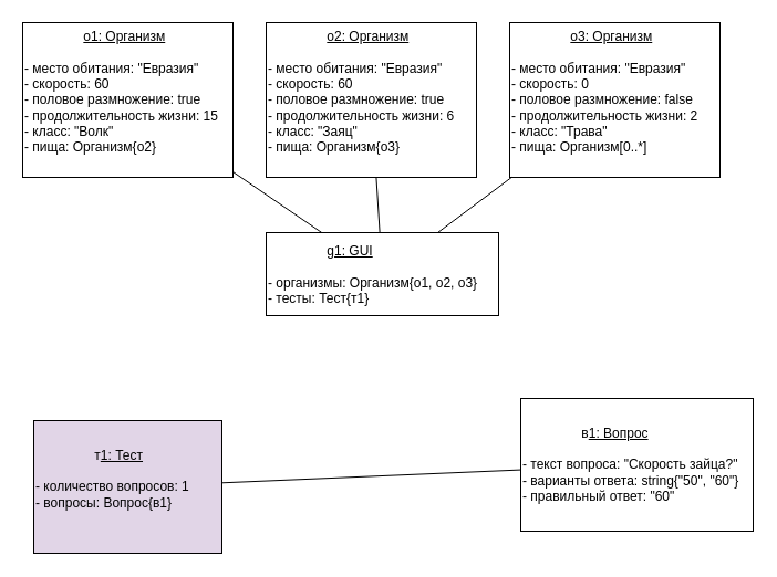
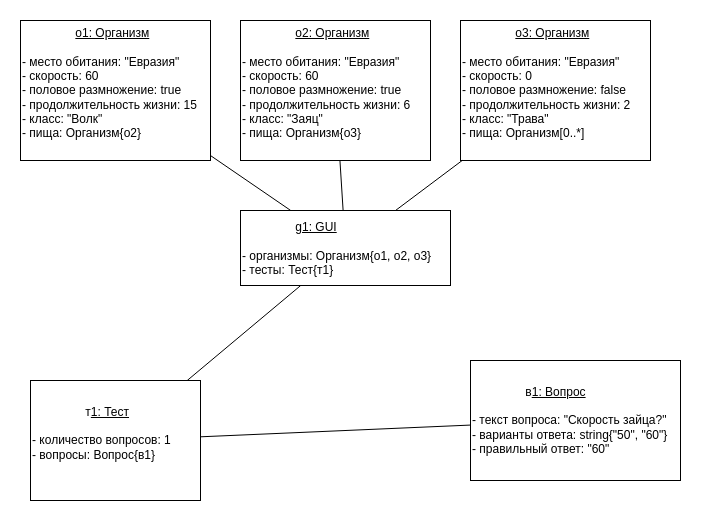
+ <mxCell id="12" value="" style="endArrow=none;html=1;" edge="1" parent="1" source="7" target="5"><mxGeometry width="50" height="50" relative="1" as="geometry"><mxPoint x="368.889" y="190" as="sourcePoint" /><mxPoint x="371.667" y="240" as="targetPoint" /></mxGeometry></mxCell>
- <mxCell id="5" value="&amp;nbsp; &amp;nbsp; &amp;nbsp; &amp;nbsp; &amp;nbsp; &amp;nbsp; &amp;nbsp; &amp;nbsp; т&lt;u&gt;1: Тест&lt;br&gt;&lt;/u&gt;&lt;span&gt;&amp;nbsp;&lt;/span&gt;&lt;u&gt;&lt;br&gt;&lt;/u&gt;- количество вопросов: 1&lt;br&gt;- вопросы: Вопрос{в1}&lt;br&gt;&lt;div style=&quot;padding: 0px ; margin: 0px&quot;&gt;&lt;br style=&quot;padding: 0px ; margin: 0px&quot;&gt;&lt;/div&gt;" style="html=1;align=left;fillColor=#e1d5e7;" vertex="1" parent="1"><mxGeometry x="30" y="380" width="170" height="120" as="geometry" /></mxCell>
+ <mxCell id="5" value="&amp;nbsp; &amp;nbsp; &amp;nbsp; &amp;nbsp; &amp;nbsp; &amp;nbsp; &amp;nbsp; &amp;nbsp; т&lt;u&gt;1: Тест&lt;br&gt;&lt;/u&gt;&lt;span&gt;&amp;nbsp;&lt;/span&gt;&lt;u&gt;&lt;br&gt;&lt;/u&gt;- количество вопросов: 1&lt;br&gt;- вопросы: Вопрос{в1}&lt;br&gt;&lt;div style=&quot;padding: 0px ; margin: 0px&quot;&gt;&lt;br style=&quot;padding: 0px ; margin: 0px&quot;&gt;&lt;/div&gt;" style="html=1;align=left;" vertex="1" parent="1"><mxGeometry x="30" y="380" width="170" height="120" as="geometry" /></mxCell>
